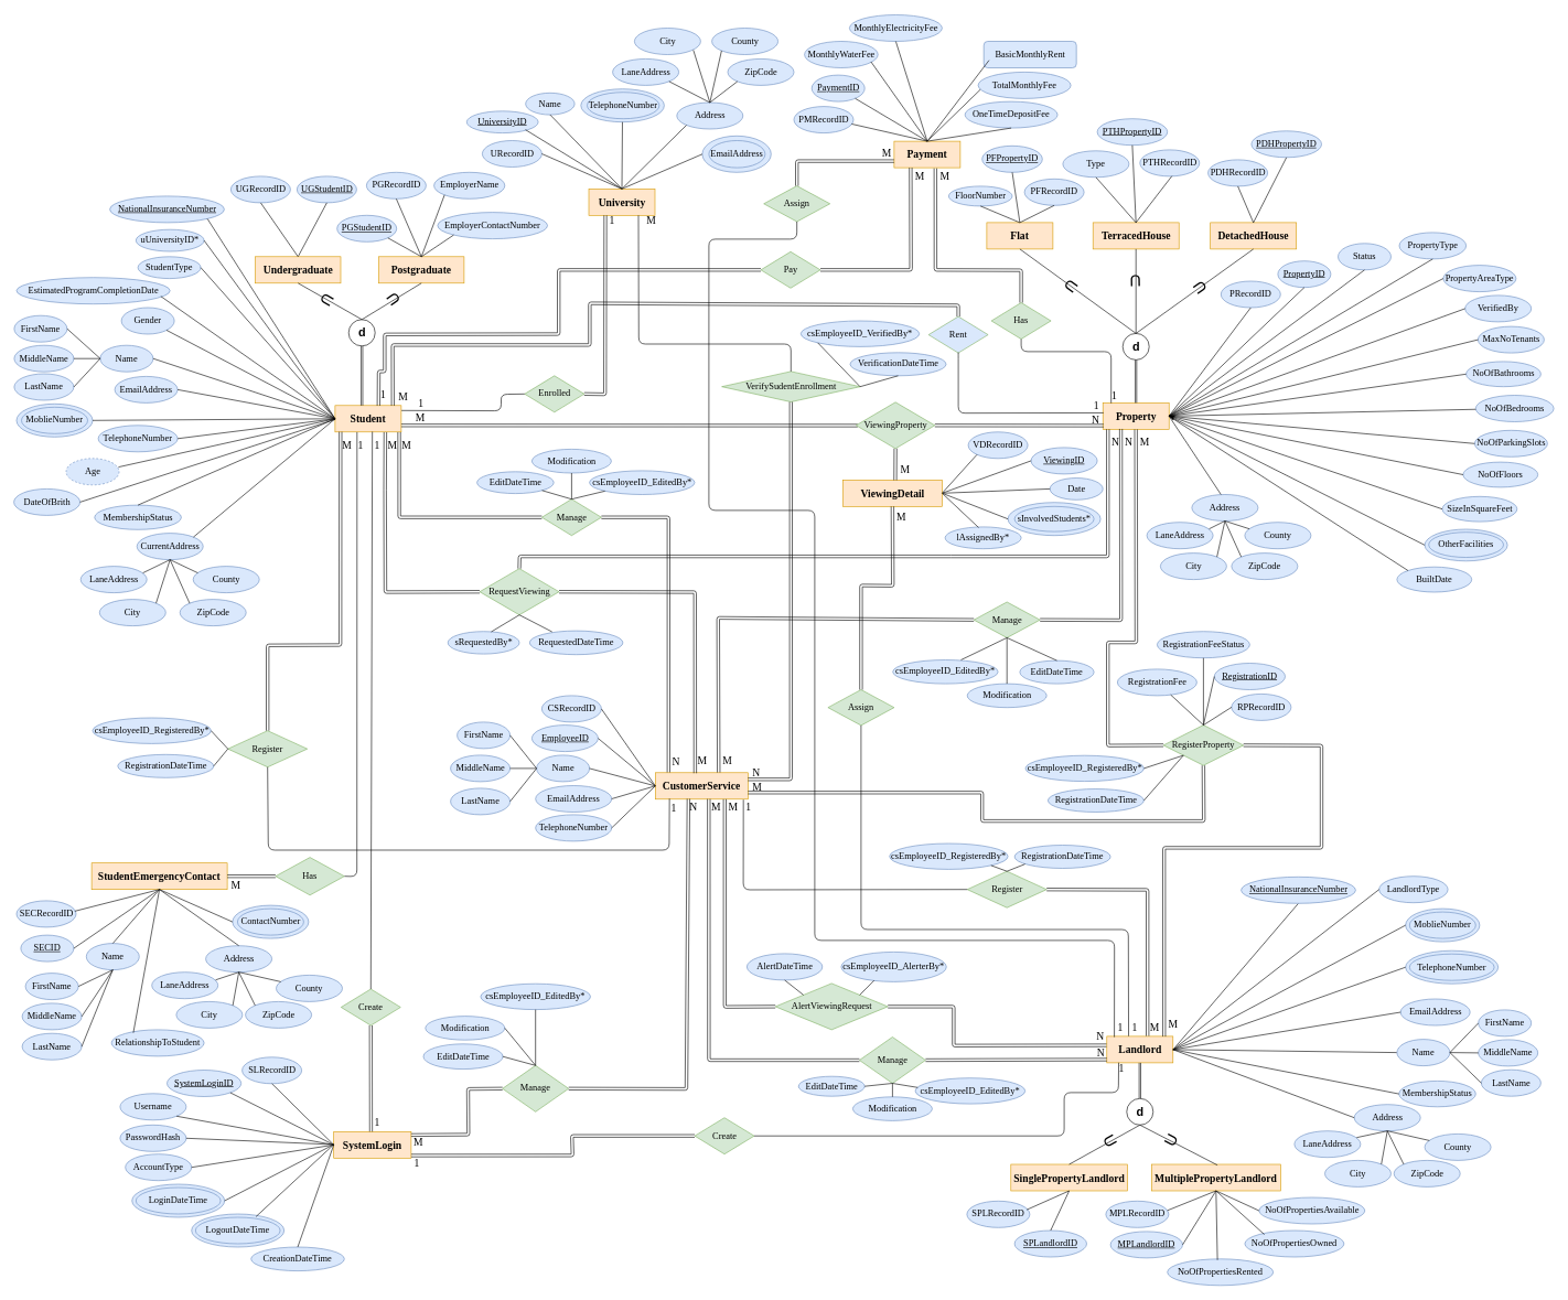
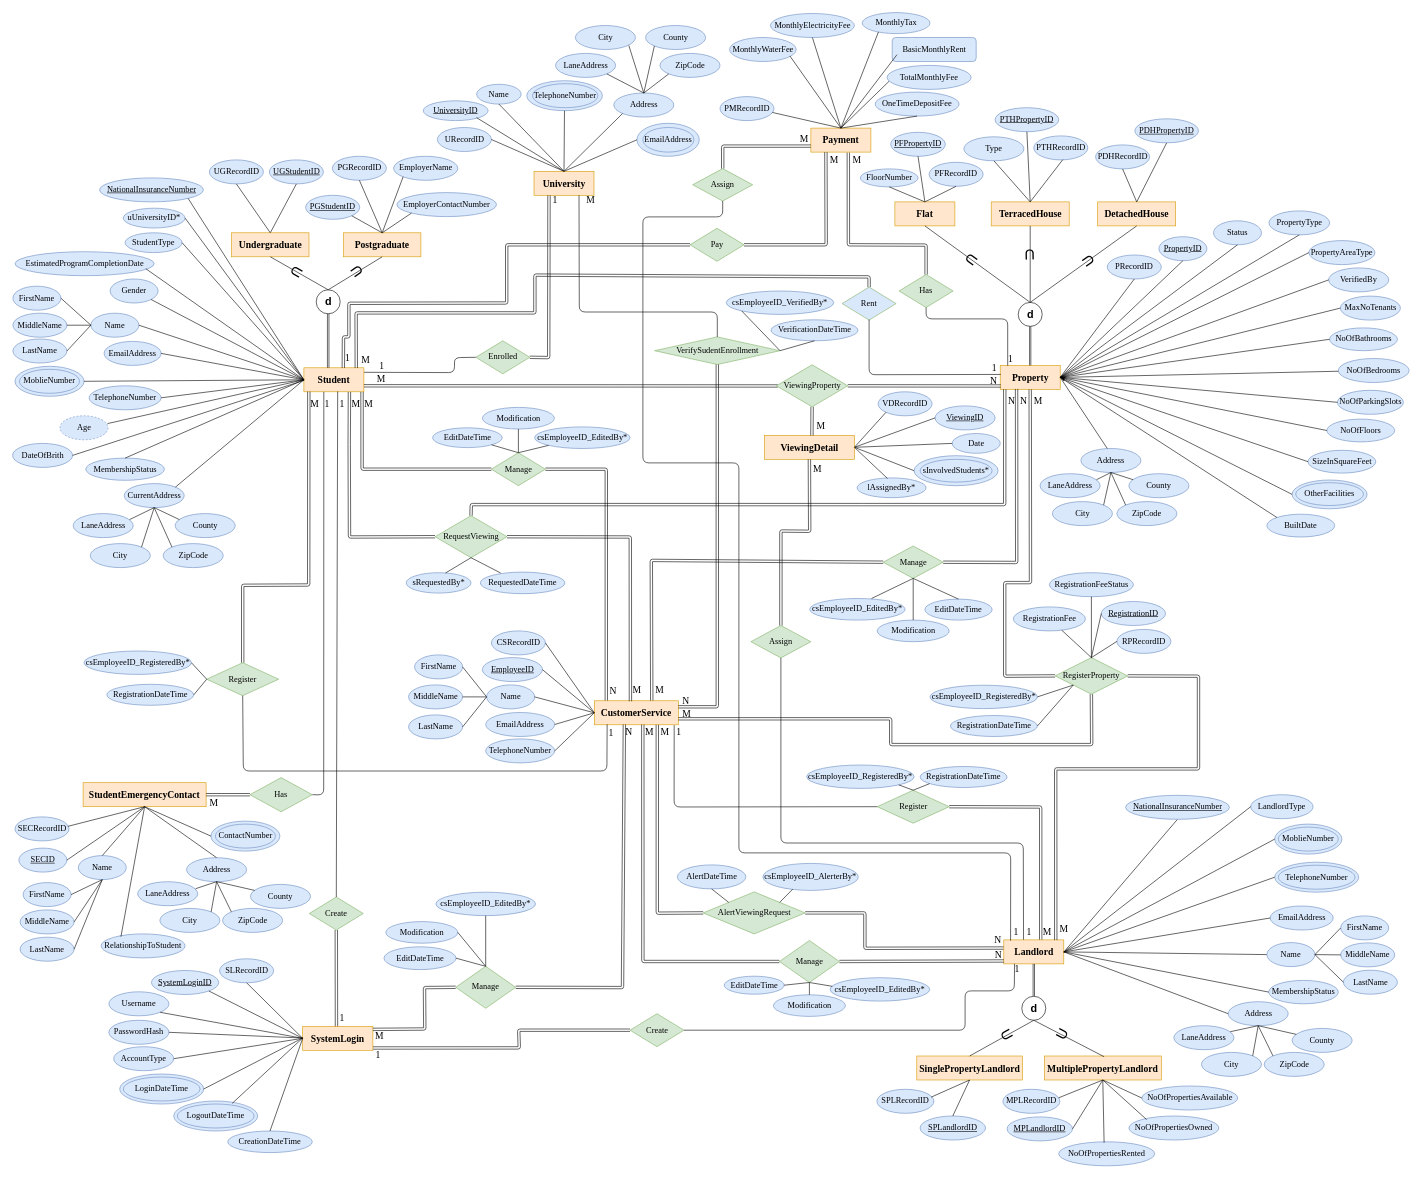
+ <mxCell id="462" value="MonthlyTax" style="ellipse;whiteSpace=wrap;html=1;fontFamily=Times New Roman;fontSize=14;fillColor=#dae8fc;strokeColor=#6c8ebf;" vertex="1" parent="1"><mxGeometry x="1436.5" y="20.5" width="113" height="35" as="geometry" /></mxCell>
+ <mxCell id="463" value="" style="endArrow=none;html=1;exitX=0.5;exitY=0;exitDx=0;exitDy=0;entryX=0.24;entryY=0.919;entryDx=0;entryDy=0;entryPerimeter=0;" edge="1" parent="1" source="218" target="462"><mxGeometry width="50" height="50" relative="1" as="geometry"><mxPoint x="1401" y="181" as="sourcePoint" /><mxPoint x="1731" y="81" as="targetPoint" /></mxGeometry></mxCell>
- <mxCell id="219" value="&lt;u&gt;PaymentID&lt;/u&gt;" style="ellipse;whiteSpace=wrap;html=1;fontFamily=Times New Roman;fontSize=14;fillColor=#dae8fc;strokeColor=#6c8ebf;" parent="1" vertex="1"><mxGeometry x="1226.5" y="113" width="80" height="40" as="geometry" /></mxCell>
- <mxCell id="220" value="" style="endArrow=none;html=1;exitX=0.5;exitY=0;exitDx=0;exitDy=0;" parent="1" source="218" target="219" edge="1"><mxGeometry width="50" height="50" relative="1" as="geometry"><mxPoint x="1213" y="243" as="sourcePoint" /><mxPoint x="1263" y="193" as="targetPoint" /></mxGeometry></mxCell>
